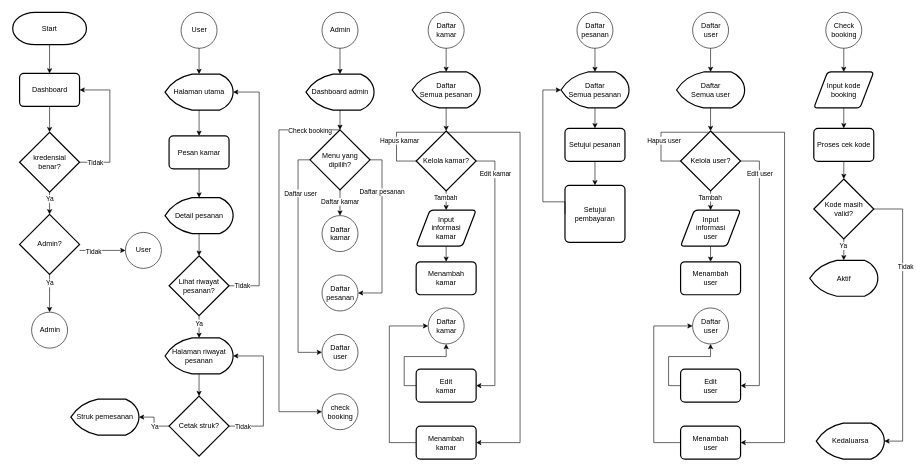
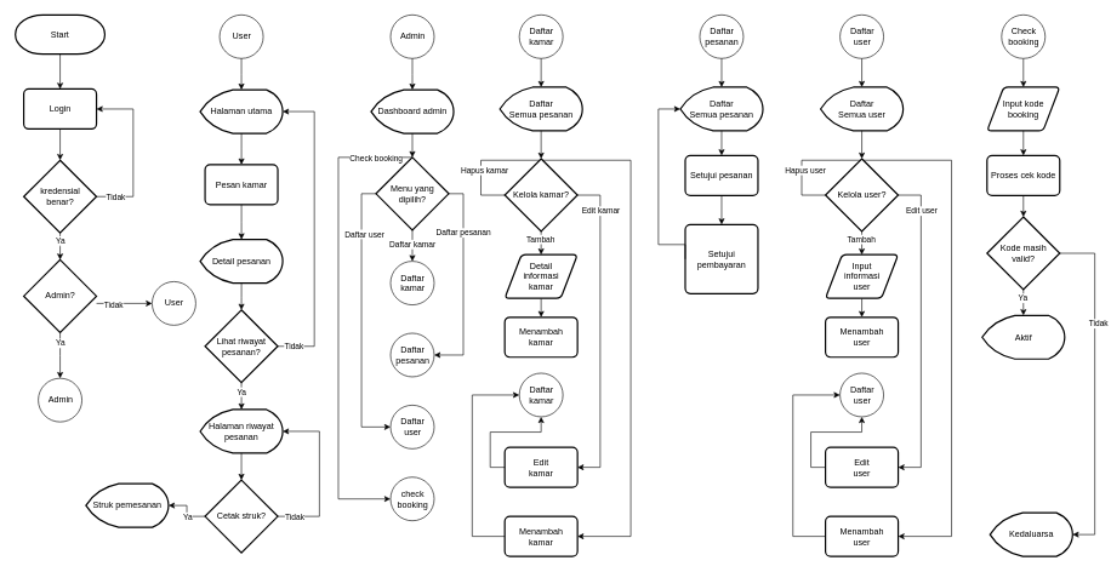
- <mxCell id="71" value="Dashboard" style="rounded=1;whiteSpace=wrap;html=1;absoluteArcSize=1;arcSize=14;strokeWidth=2;" vertex="1" parent="1"><mxGeometry x="31.5" y="122" width="100" height="55" as="geometry" /></mxCell>
+ <mxCell id="71" value="Login" style="rounded=1;whiteSpace=wrap;html=1;absoluteArcSize=1;arcSize=14;strokeWidth=2;" vertex="1" parent="1"><mxGeometry x="31.5" y="122" width="100" height="55" as="geometry" /></mxCell>
- <mxCell id="51" value="Input&lt;div&gt;informasi&lt;/div&gt;&lt;div&gt;kamar&lt;/div&gt;" style="shape=parallelogram;html=1;strokeWidth=2;perimeter=parallelogramPerimeter;whiteSpace=wrap;rounded=1;arcSize=12;size=0.23;" vertex="1" parent="1"><mxGeometry x="692.75" y="350" width="100" height="60" as="geometry" /></mxCell>
+ <mxCell id="51" value="Detail&lt;div&gt;informasi&lt;/div&gt;&lt;div&gt;kamar&lt;/div&gt;" style="shape=parallelogram;html=1;strokeWidth=2;perimeter=parallelogramPerimeter;whiteSpace=wrap;rounded=1;arcSize=12;size=0.23;" vertex="1" parent="1"><mxGeometry x="692.75" y="350" width="100" height="60" as="geometry" /></mxCell>
